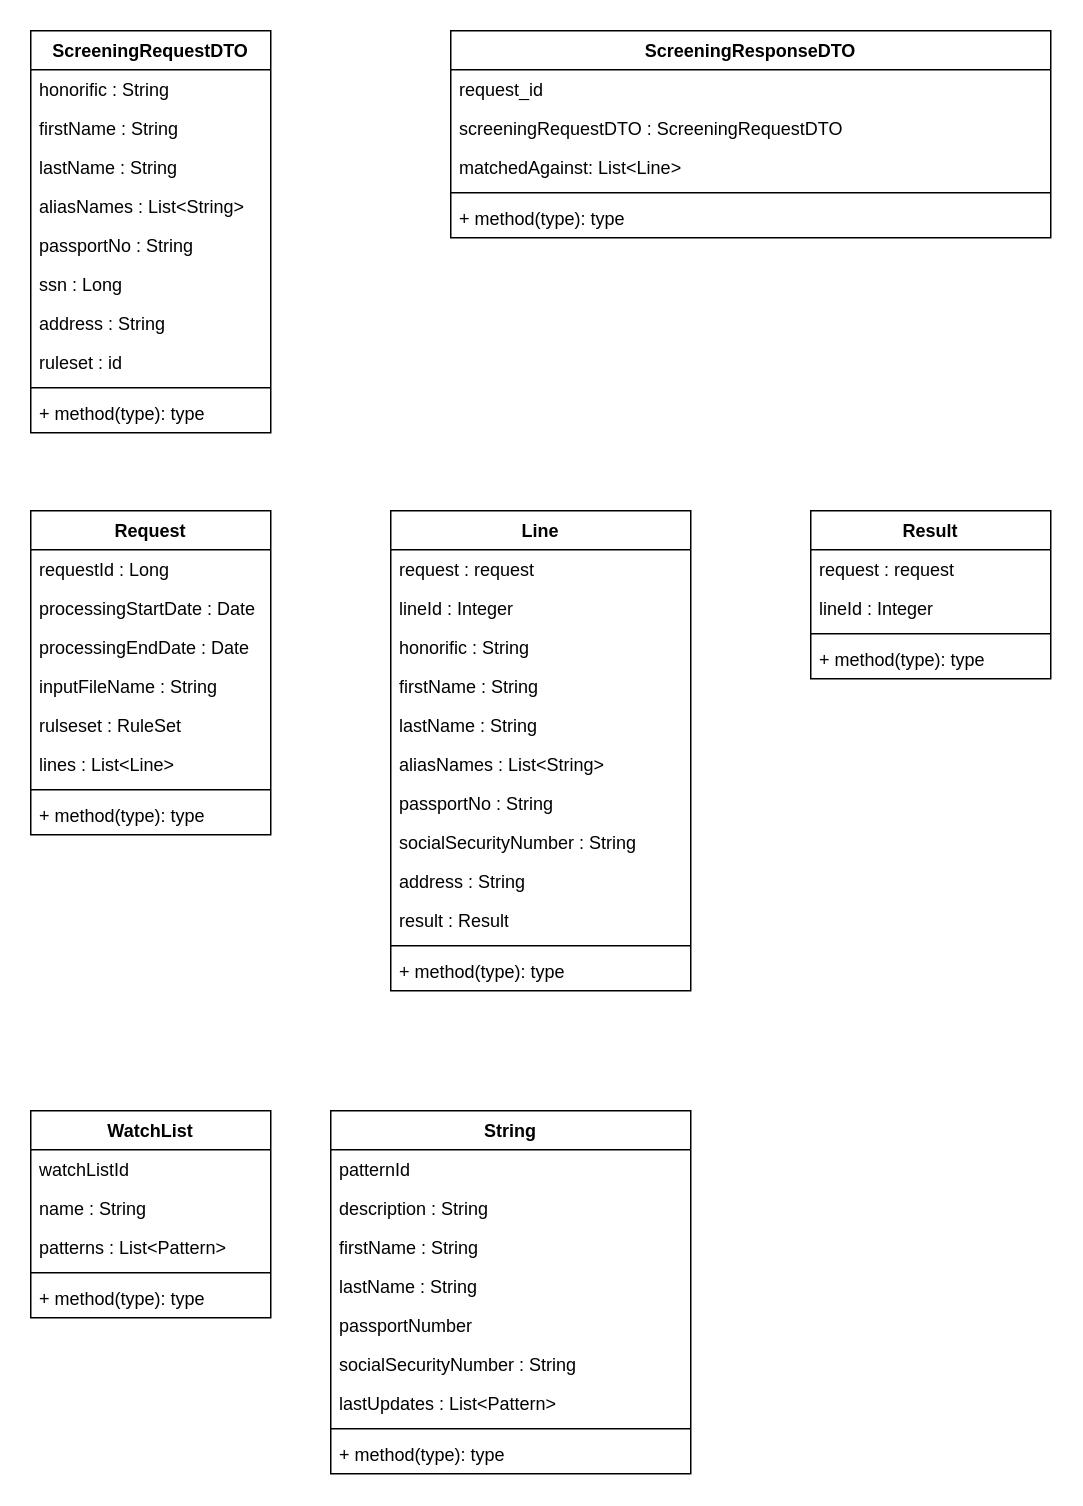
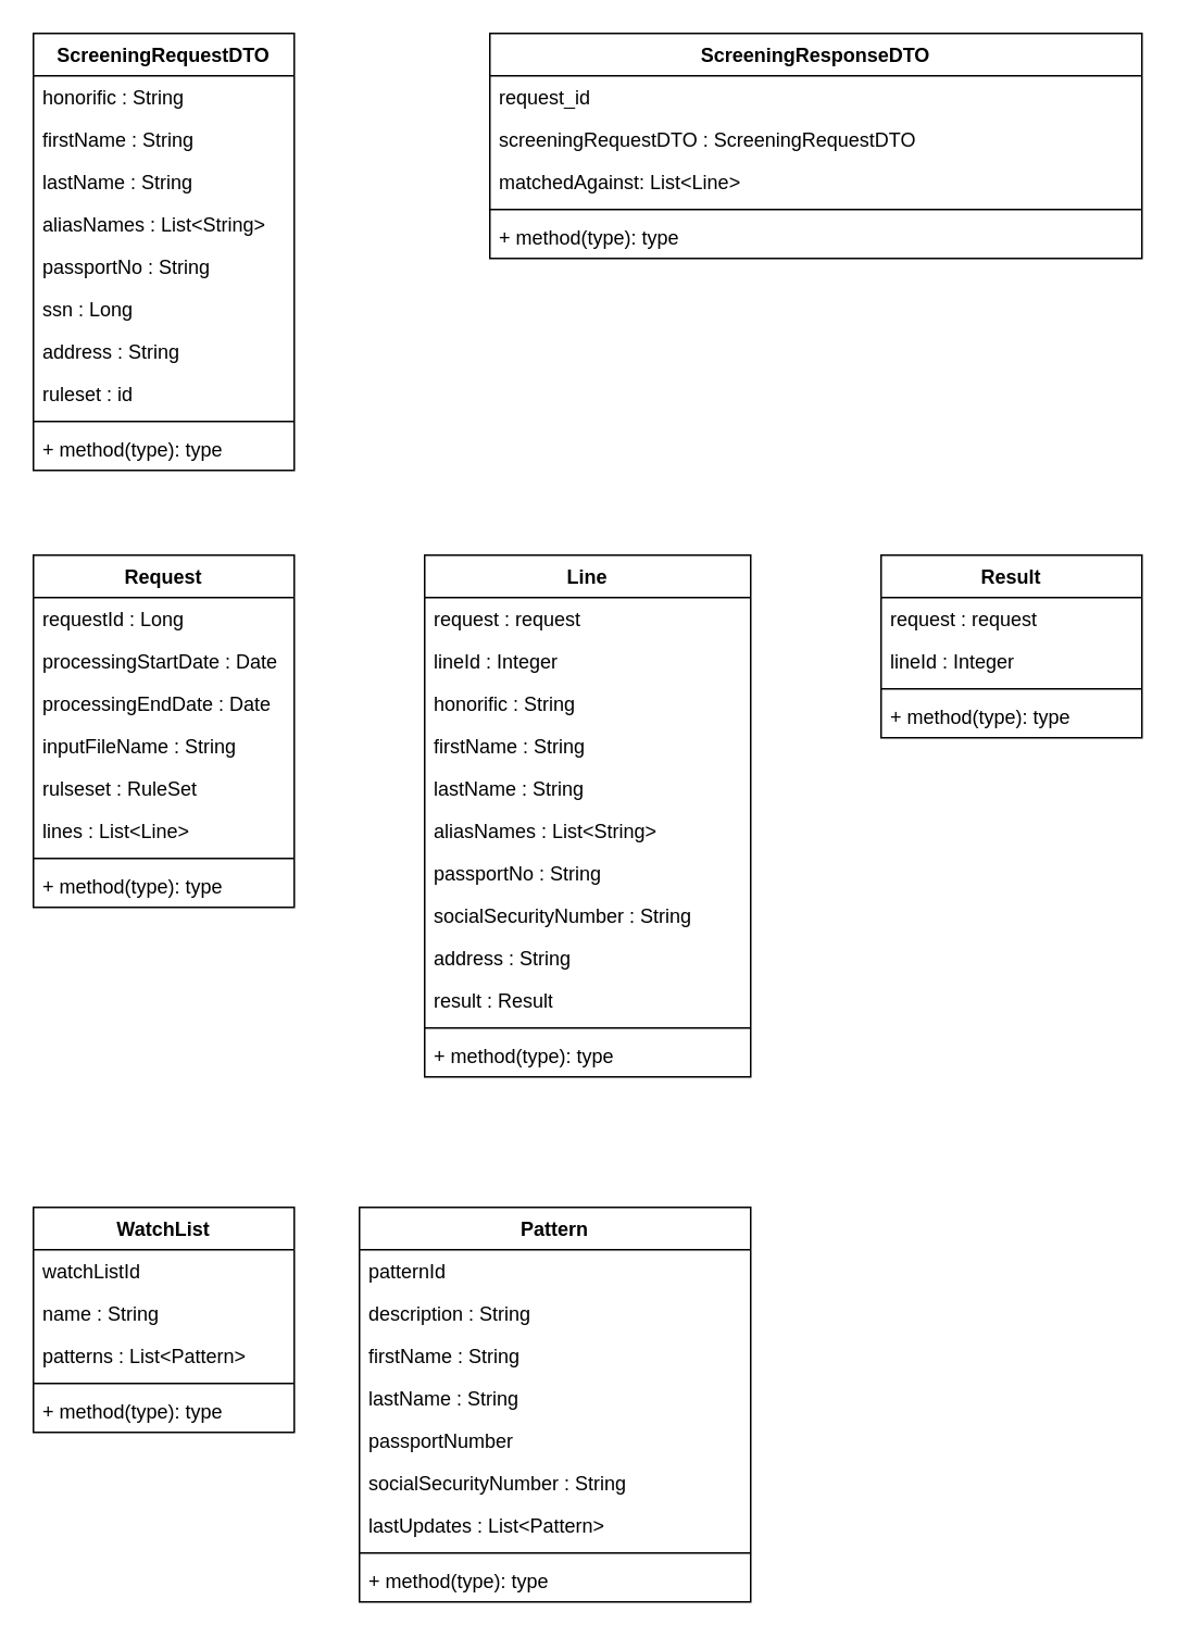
- <mxCell id="52" value="String" style="swimlane;fontStyle=1;align=center;verticalAlign=top;childLayout=stackLayout;horizontal=1;startSize=26;horizontalStack=0;resizeParent=1;resizeParentMax=0;resizeLast=0;collapsible=1;marginBottom=0;whiteSpace=wrap;html=1;" vertex="1" parent="1"><mxGeometry x="220" y="740" width="240" height="242" as="geometry" /></mxCell>
+ <mxCell id="52" value="Pattern" style="swimlane;fontStyle=1;align=center;verticalAlign=top;childLayout=stackLayout;horizontal=1;startSize=26;horizontalStack=0;resizeParent=1;resizeParentMax=0;resizeLast=0;collapsible=1;marginBottom=0;whiteSpace=wrap;html=1;" vertex="1" parent="1"><mxGeometry x="220" y="740" width="240" height="242" as="geometry" /></mxCell>
